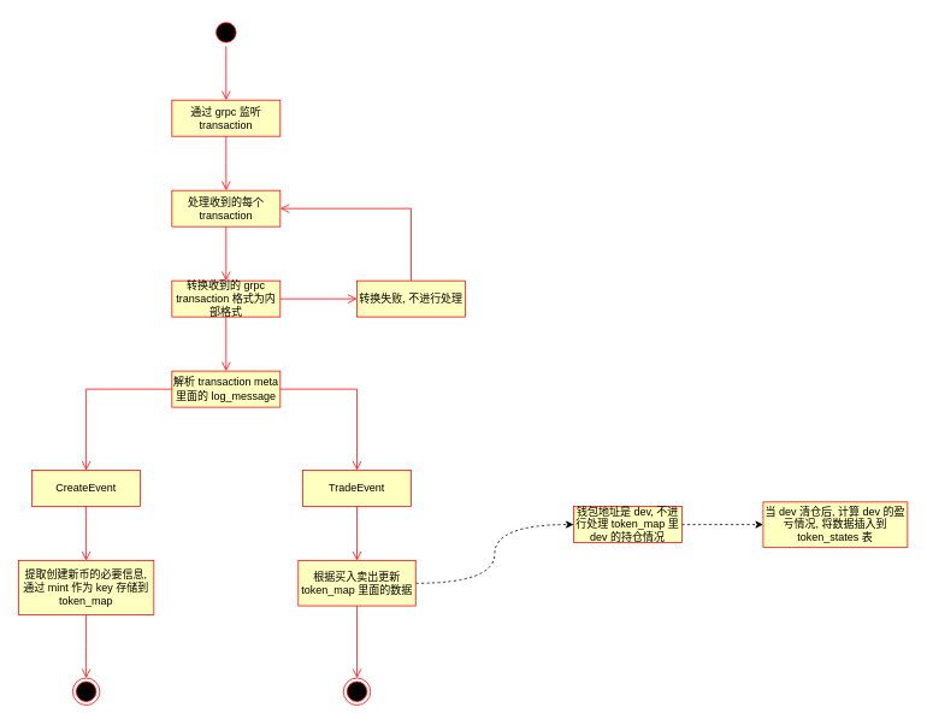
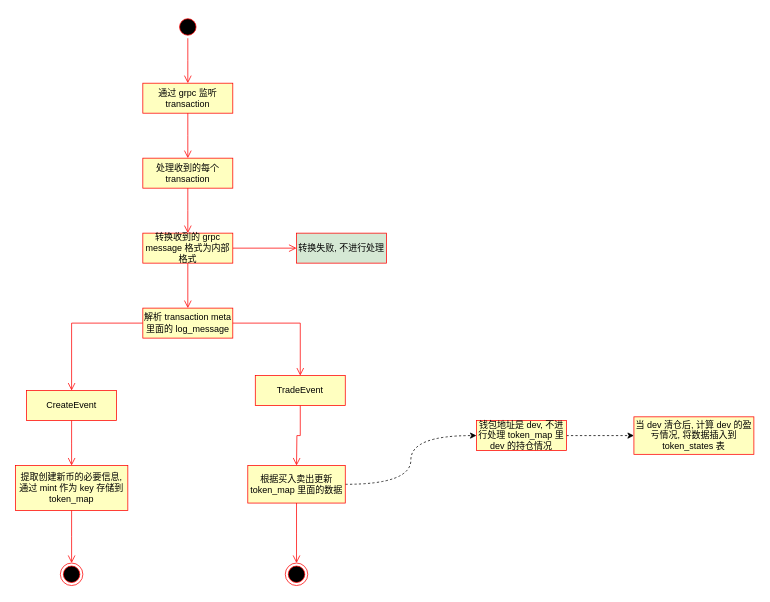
- <mxCell id="12" value="" style="edgeStyle=orthogonalEdgeStyle;html=1;verticalAlign=bottom;endArrow=open;endSize=8;strokeColor=#ff0000;rounded=0;entryX=1;entryY=0.5;entryDx=0;entryDy=0;" edge="1" source="11" parent="1" target="6"><mxGeometry relative="1" as="geometry"><mxPoint x="455" y="410" as="targetPoint" /><Array as="points"><mxPoint x="455" y="230" /></Array></mxGeometry></mxCell>
- <mxCell id="10" value="转换收到的 grpc transaction 格式为内部格式" style="rounded=0;whiteSpace=wrap;html=1;arcSize=40;fontColor=#000000;fillColor=#ffffc0;strokeColor=#ff0000;" vertex="1" parent="1"><mxGeometry x="190" y="310" width="120" height="40" as="geometry" /></mxCell>
+ <mxCell id="10" value="转换收到的 grpc message 格式为内部格式" style="rounded=0;whiteSpace=wrap;html=1;arcSize=40;fontColor=#000000;fillColor=#ffffc0;strokeColor=#ff0000;" vertex="1" parent="1"><mxGeometry x="190" y="310" width="120" height="40" as="geometry" /></mxCell>
- <mxCell id="11" value="转换失败, 不进行处理" style="rounded=0;whiteSpace=wrap;html=1;arcSize=40;fontColor=#000000;fillColor=#ffffc0;strokeColor=#ff0000;" vertex="1" parent="1"><mxGeometry x="395" y="310" width="120" height="40" as="geometry" /></mxCell>
+ <mxCell id="11" value="转换失败, 不进行处理" style="rounded=0;whiteSpace=wrap;html=1;arcSize=40;fontColor=#000000;fillColor=#d5e8d4;strokeColor=#ff0000;" vertex="1" parent="1"><mxGeometry x="395" y="310" width="120" height="40" as="geometry" /></mxCell>
- <mxCell id="16" value="TradeEvent" style="rounded=0;whiteSpace=wrap;html=1;arcSize=40;fontColor=#000000;fillColor=#ffffc0;strokeColor=#ff0000;" vertex="1" parent="1"><mxGeometry x="335" y="520" width="120" height="40" as="geometry" /></mxCell>
+ <mxCell id="16" value="TradeEvent" style="rounded=0;whiteSpace=wrap;html=1;arcSize=40;fontColor=#000000;fillColor=#ffffc0;strokeColor=#ff0000;" vertex="1" parent="1"><mxGeometry x="340" y="500" width="120" height="40" as="geometry" /></mxCell>
